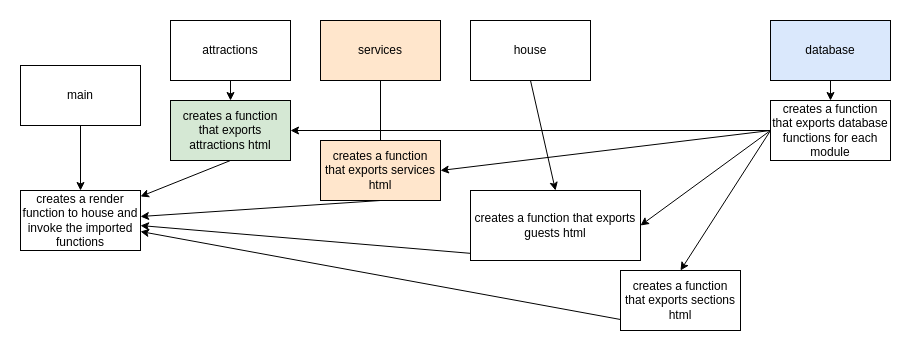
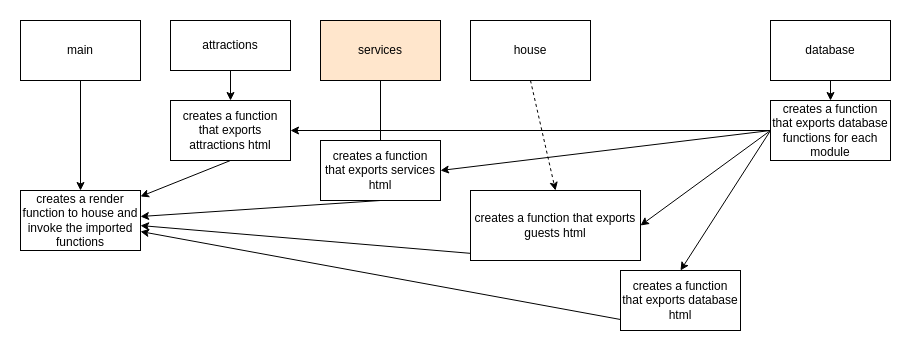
- <mxCell id="9" value="attractions" style="rounded=0;whiteSpace=wrap;html=1;" vertex="1" parent="1"><mxGeometry x="170" y="20" width="120" height="60" as="geometry" /></mxCell>
+ <mxCell id="9" value="attractions" style="rounded=0;whiteSpace=wrap;html=1;" vertex="1" parent="1"><mxGeometry x="170" y="20" width="120" height="50" as="geometry" /></mxCell>
- <mxCell id="5" value="database" style="rounded=0;whiteSpace=wrap;html=1;fillColor=#dae8fc;" vertex="1" parent="1"><mxGeometry x="770" y="20" width="120" height="60" as="geometry" /></mxCell>
+ <mxCell id="5" value="database" style="rounded=0;whiteSpace=wrap;html=1;" vertex="1" parent="1"><mxGeometry x="770" y="20" width="120" height="60" as="geometry" /></mxCell>
- <mxCell id="3" value="main" style="rounded=0;whiteSpace=wrap;html=1;" vertex="1" parent="1"><mxGeometry x="20" y="65" width="120" height="60" as="geometry" /></mxCell>
+ <mxCell id="3" value="main" style="rounded=0;whiteSpace=wrap;html=1;" vertex="1" parent="1"><mxGeometry x="20" y="20" width="120" height="60" as="geometry" /></mxCell>
- <mxCell id="13" value="creates a function that exports attractions html" style="rounded=0;whiteSpace=wrap;html=1;fillColor=#d5e8d4;" vertex="1" parent="1"><mxGeometry x="170" y="100" width="120" height="60" as="geometry" /></mxCell>
+ <mxCell id="13" value="creates a function that exports attractions html" style="rounded=0;whiteSpace=wrap;html=1;" vertex="1" parent="1"><mxGeometry x="170" y="100" width="120" height="60" as="geometry" /></mxCell>
- <mxCell id="6" style="edgeStyle=none;html=1;exitX=0.5;exitY=1;exitDx=0;exitDy=0;entryX=0.5;entryY=0;entryDx=0;entryDy=0;" edge="1" parent="1" source="7" target="17"><mxGeometry relative="1" as="geometry" /></mxCell>
+ <mxCell id="6" style="edgeStyle=none;html=1;exitX=0.5;exitY=1;exitDx=0;exitDy=0;entryX=0.5;entryY=0;entryDx=0;entryDy=0;dashed=1;" edge="1" parent="1" source="7" target="17"><mxGeometry relative="1" as="geometry" /></mxCell>
- <mxCell id="15" value="creates a function that exports services html" style="rounded=0;whiteSpace=wrap;html=1;fillColor=#ffe6cc;" vertex="1" parent="1"><mxGeometry x="320" y="140" width="120" height="60" as="geometry" /></mxCell>
+ <mxCell id="15" value="creates a function that exports services html" style="rounded=0;whiteSpace=wrap;html=1;" vertex="1" parent="1"><mxGeometry x="320" y="140" width="120" height="60" as="geometry" /></mxCell>
- <mxCell id="19" value="creates a function that exports sections html" style="rounded=0;whiteSpace=wrap;html=1;" vertex="1" parent="1"><mxGeometry x="620" y="270" width="120" height="60" as="geometry" /></mxCell>
+ <mxCell id="19" value="creates a function that exports database html" style="rounded=0;whiteSpace=wrap;html=1;" vertex="1" parent="1"><mxGeometry x="620" y="270" width="120" height="60" as="geometry" /></mxCell>
